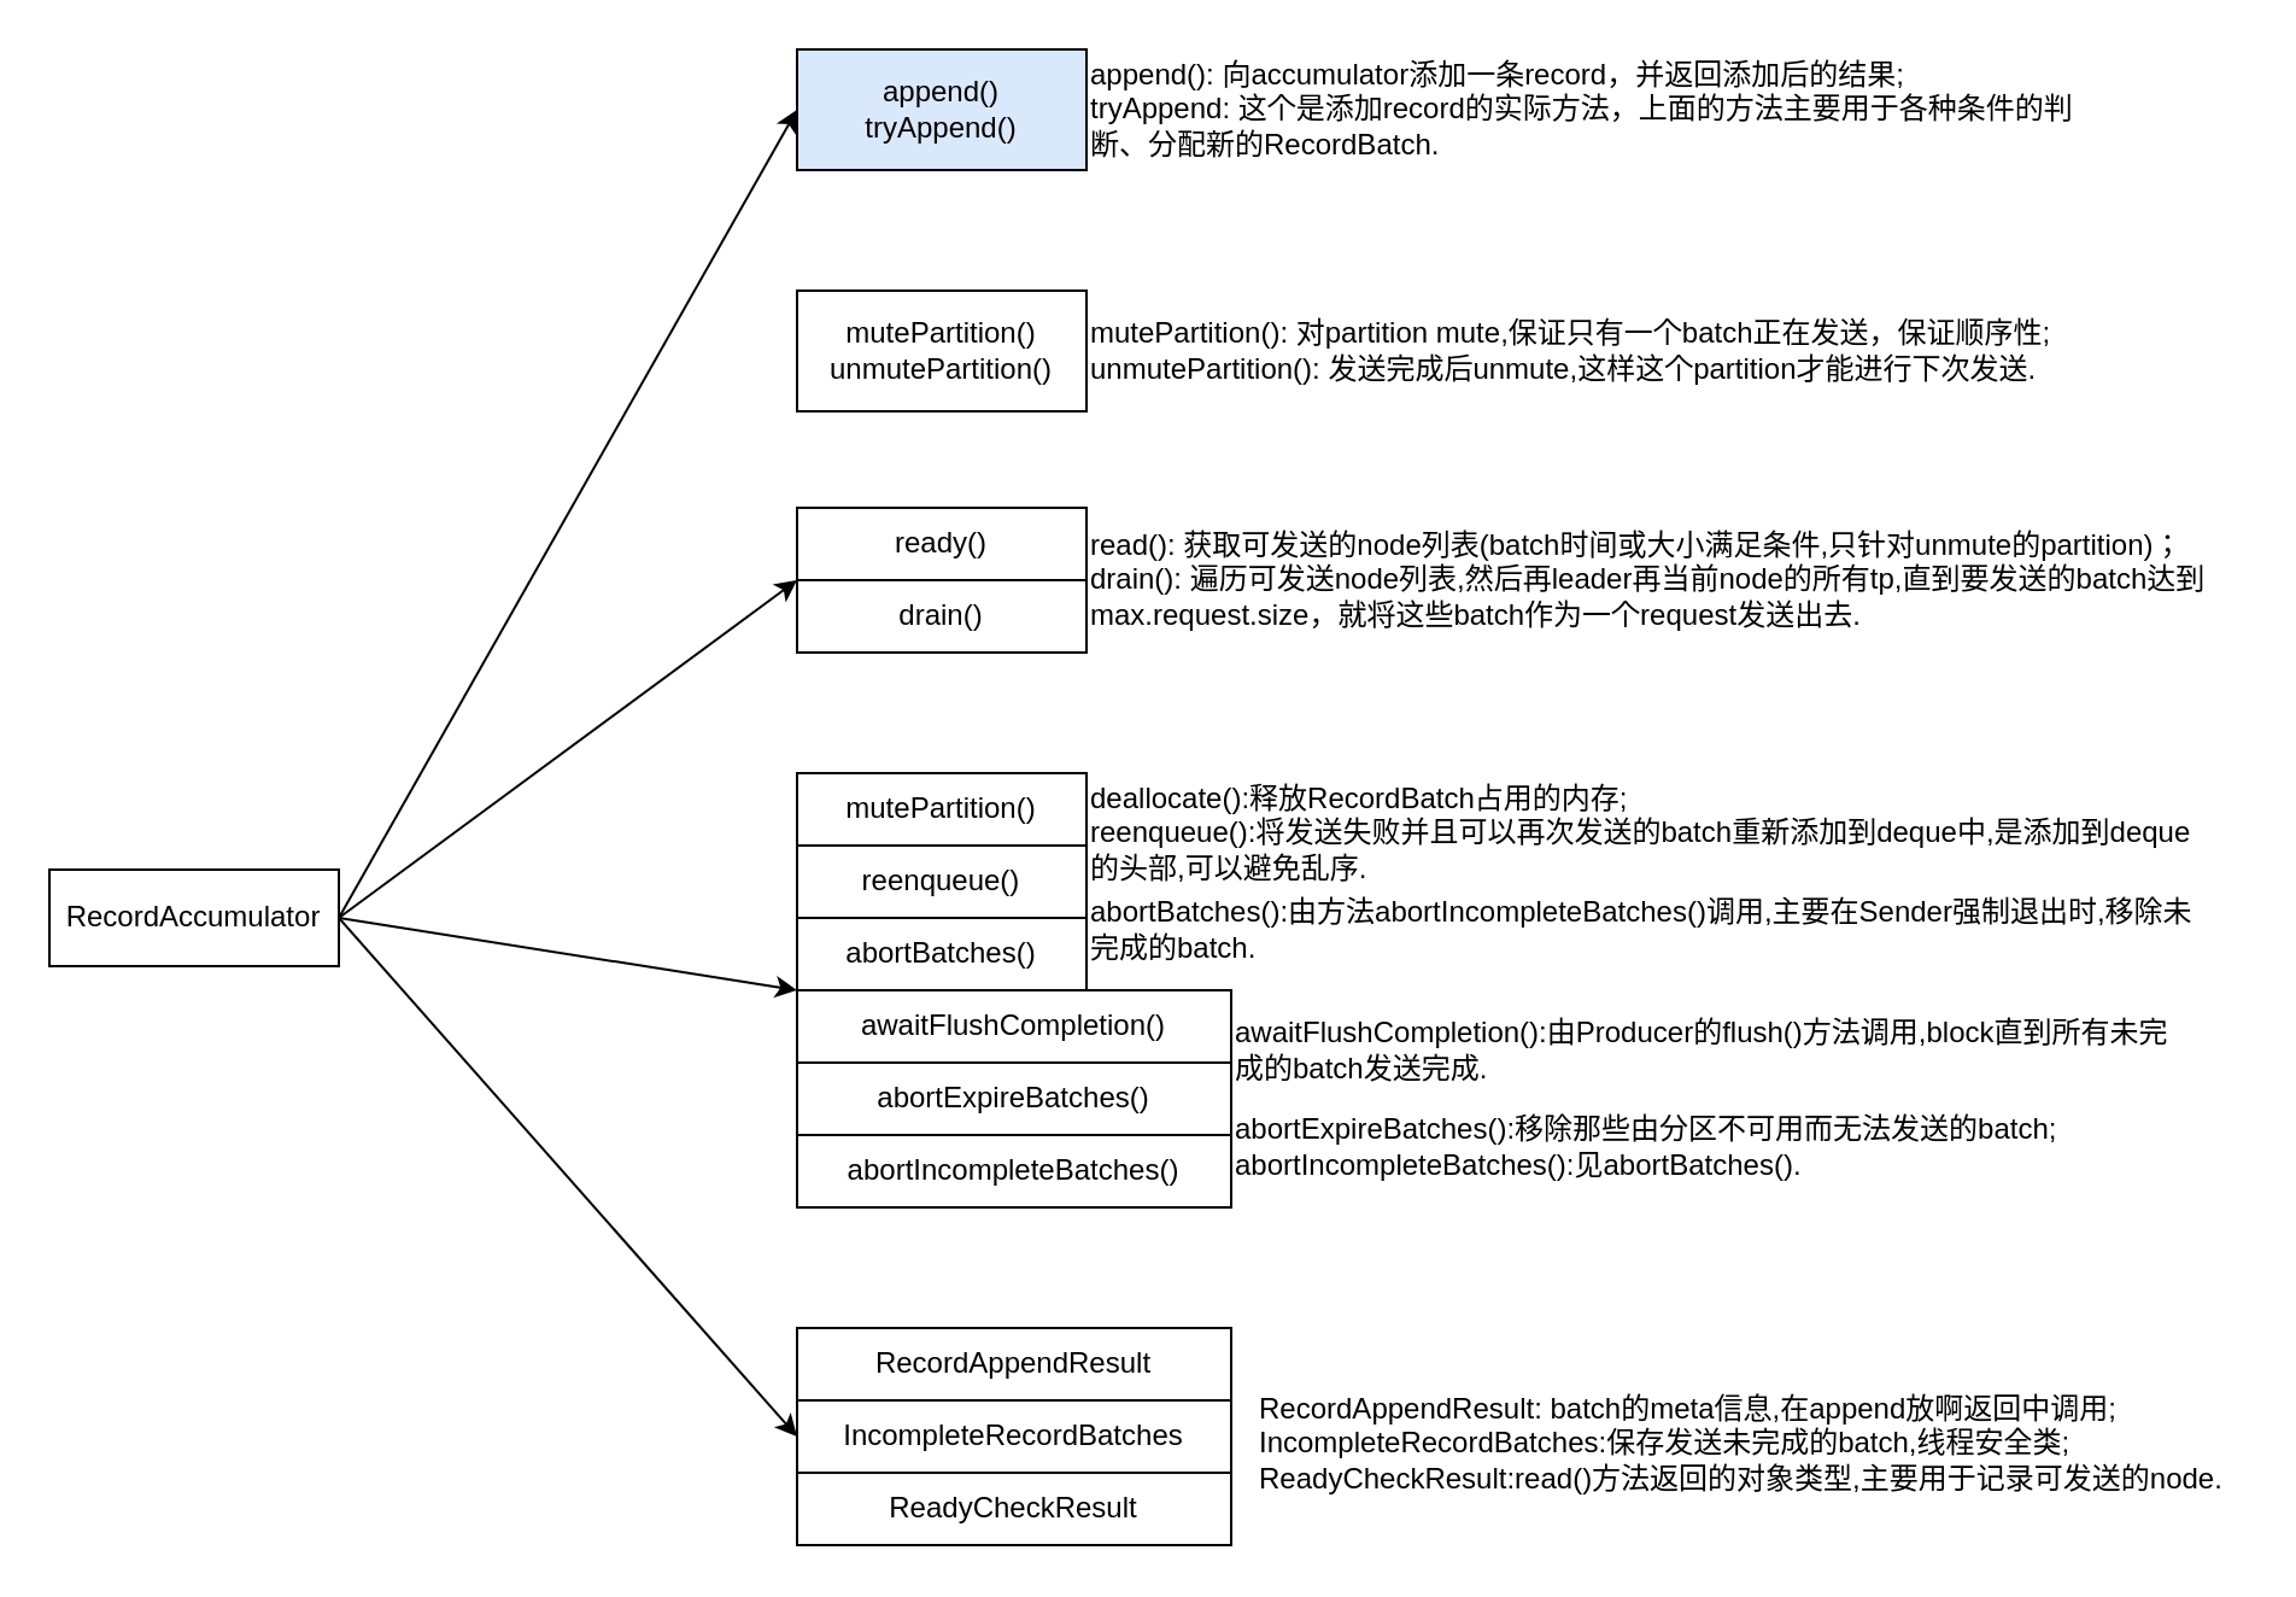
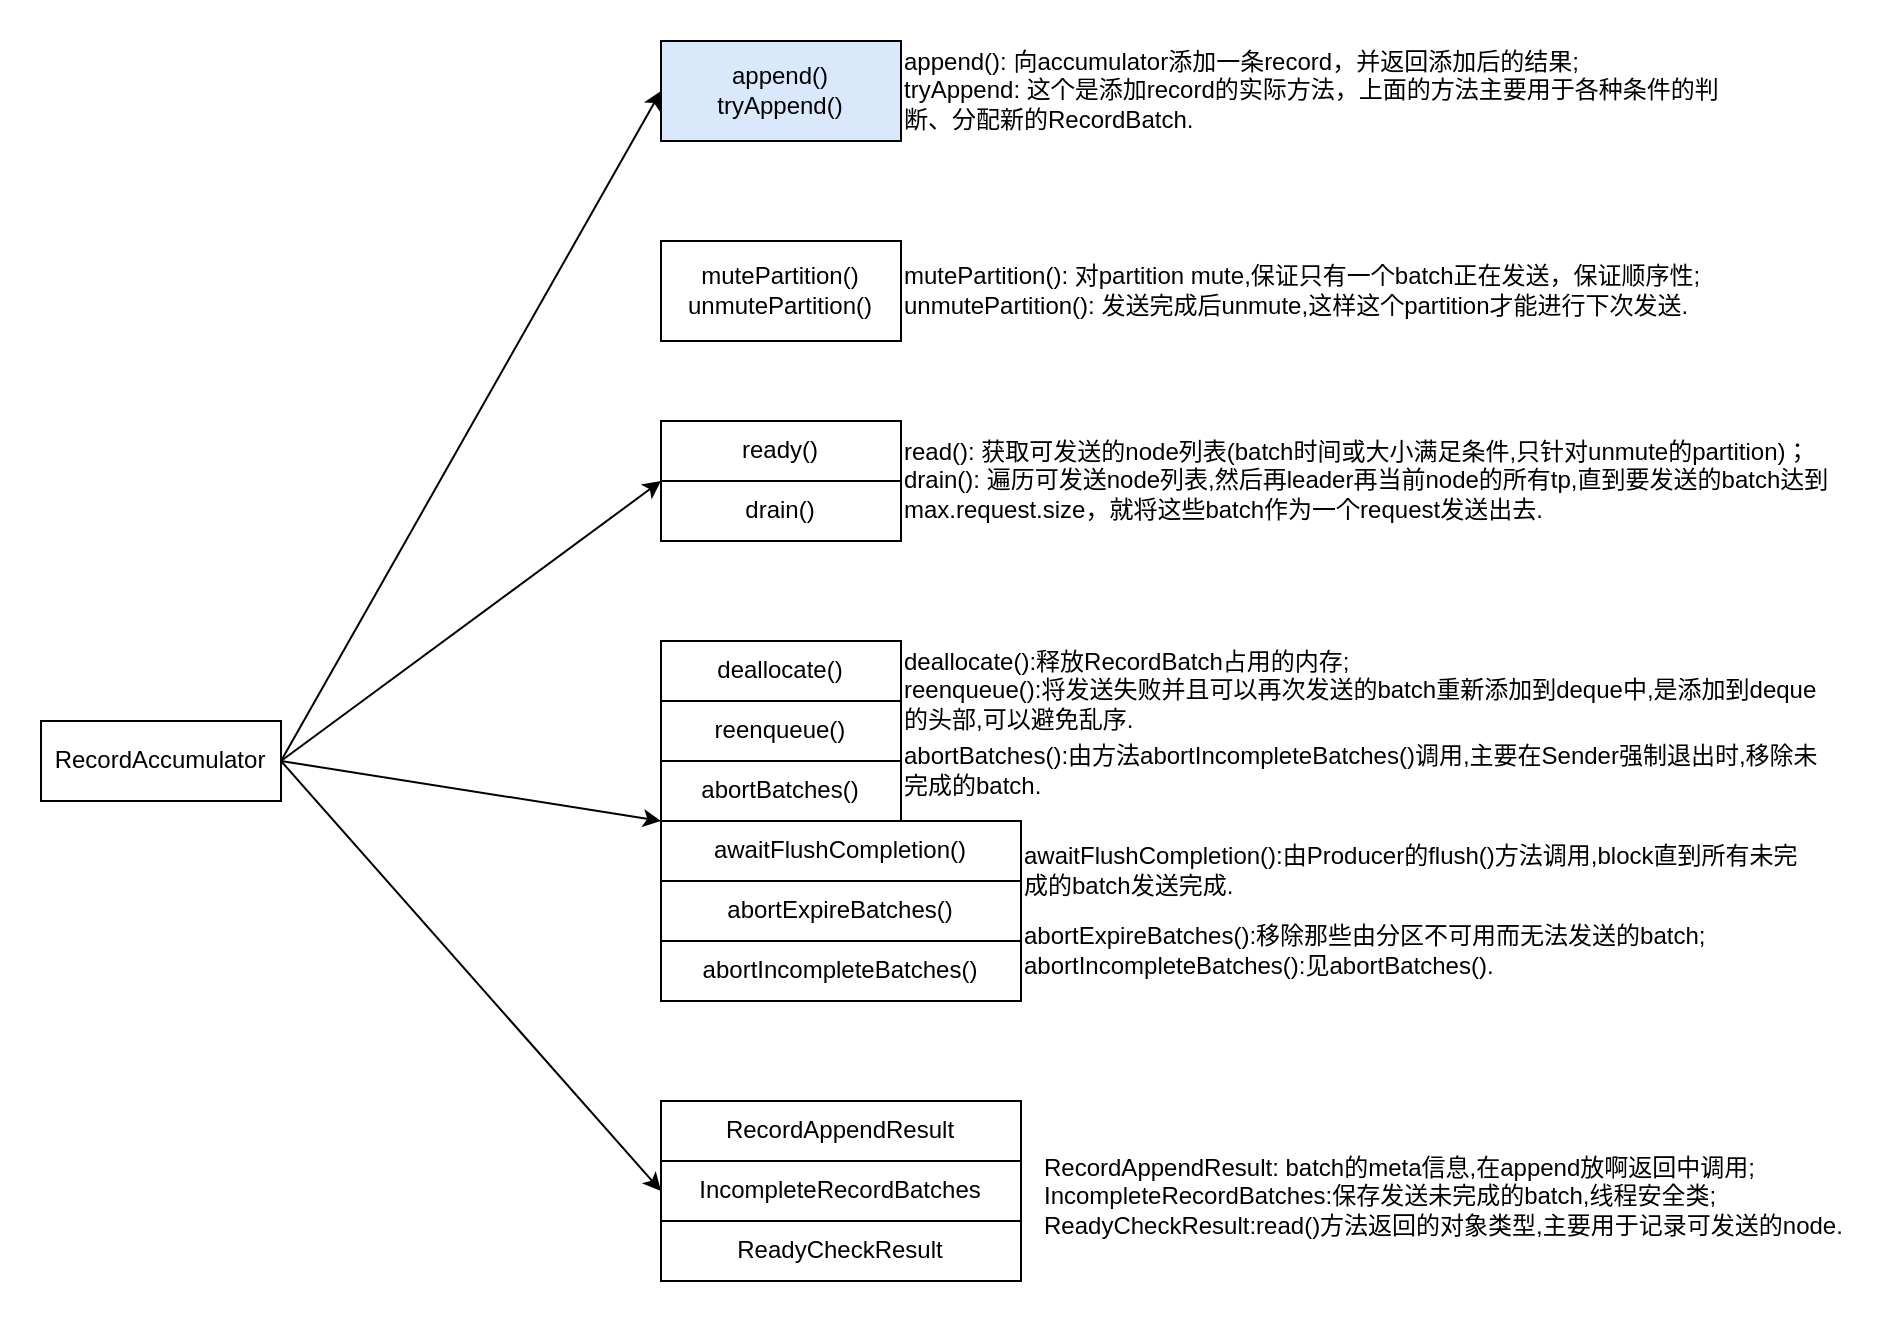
- <mxCell id="7" value="mutePartition()" style="rounded=0;whiteSpace=wrap;html=1;" vertex="1" parent="1"><mxGeometry x="330" y="320" width="120" height="30" as="geometry" /></mxCell>
+ <mxCell id="7" value="deallocate()" style="rounded=0;whiteSpace=wrap;html=1;" vertex="1" parent="1"><mxGeometry x="330" y="320" width="120" height="30" as="geometry" /></mxCell>
